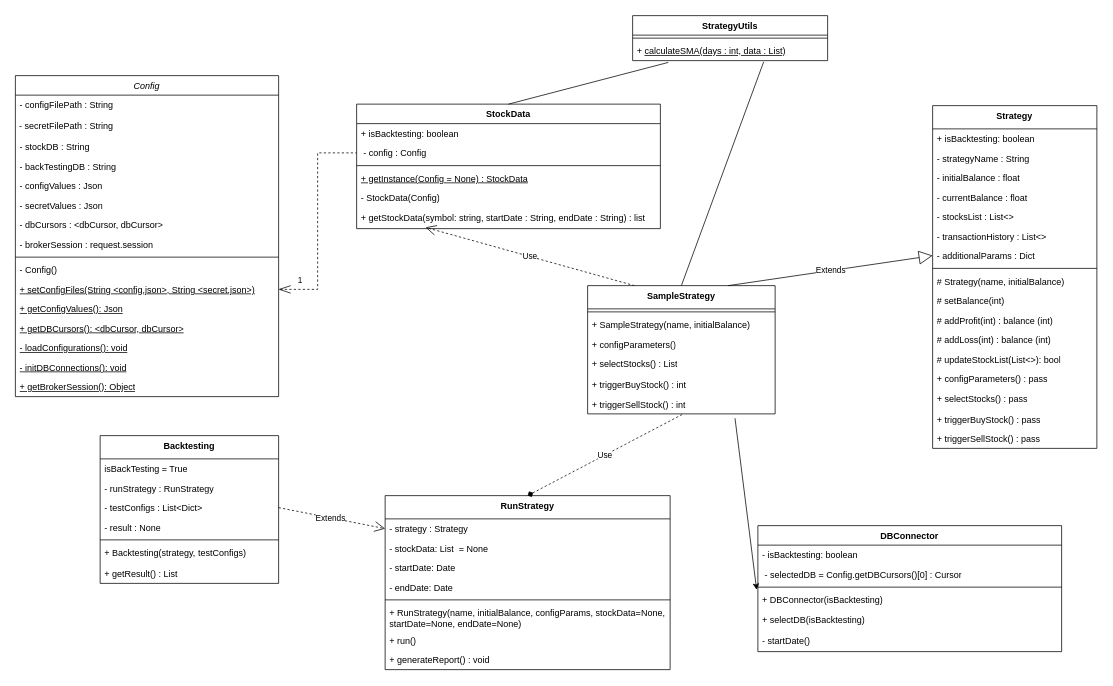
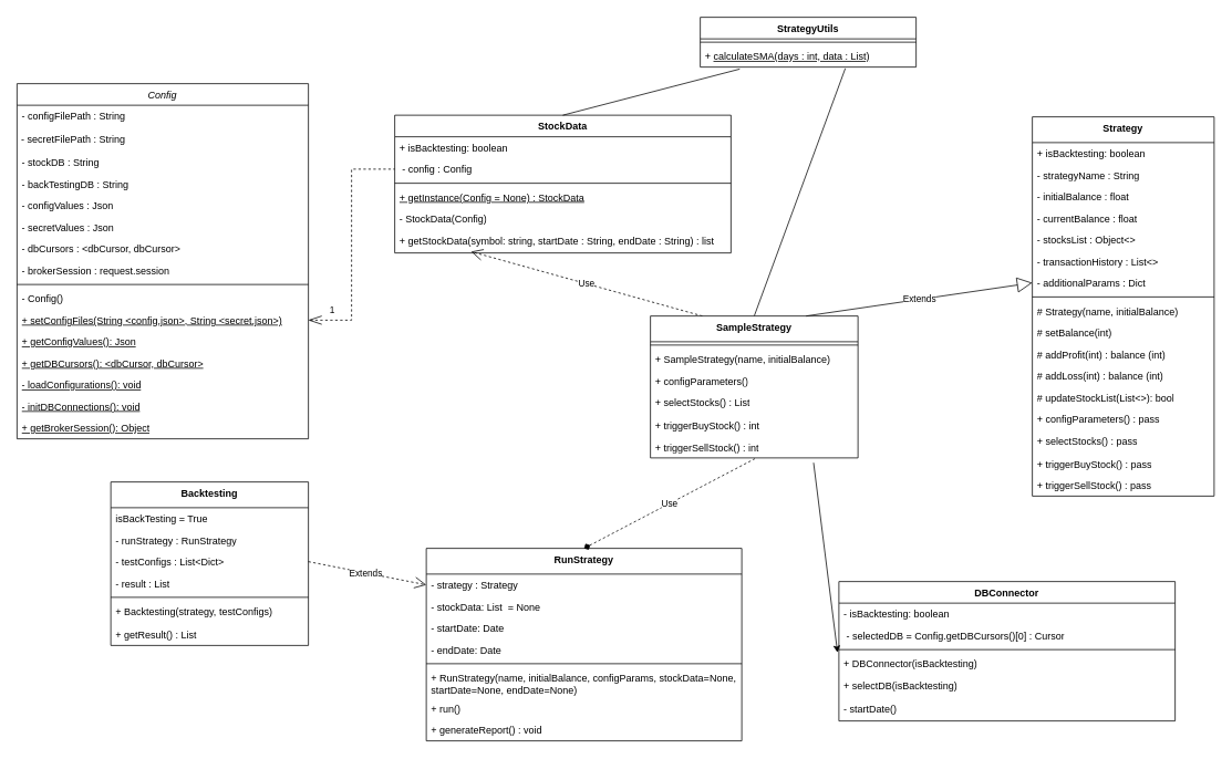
- <mxCell id="35" value="- stocksList : List&amp;lt;&amp;gt;" style="text;strokeColor=none;fillColor=none;align=left;verticalAlign=top;spacingLeft=4;spacingRight=4;overflow=hidden;rotatable=0;points=[[0,0.5],[1,0.5]];portConstraint=eastwest;whiteSpace=wrap;html=1;" parent="30" vertex="1"><mxGeometry y="135" width="219" height="26" as="geometry" /></mxCell>
+ <mxCell id="35" value="- stocksList : Object&amp;lt;&amp;gt;" style="text;strokeColor=none;fillColor=none;align=left;verticalAlign=top;spacingLeft=4;spacingRight=4;overflow=hidden;rotatable=0;points=[[0,0.5],[1,0.5]];portConstraint=eastwest;whiteSpace=wrap;html=1;" parent="30" vertex="1"><mxGeometry y="135" width="219" height="26" as="geometry" /></mxCell>
- <mxCell id="52" value="- result : None" style="text;strokeColor=none;fillColor=none;align=left;verticalAlign=top;spacingLeft=4;spacingRight=4;overflow=hidden;rotatable=0;points=[[0,0.5],[1,0.5]];portConstraint=eastwest;whiteSpace=wrap;html=1;" parent="48" vertex="1"><mxGeometry y="109" width="238" height="26" as="geometry" /></mxCell>
+ <mxCell id="52" value="- result : List" style="text;strokeColor=none;fillColor=none;align=left;verticalAlign=top;spacingLeft=4;spacingRight=4;overflow=hidden;rotatable=0;points=[[0,0.5],[1,0.5]];portConstraint=eastwest;whiteSpace=wrap;html=1;" parent="48" vertex="1"><mxGeometry y="109" width="238" height="26" as="geometry" /></mxCell>
